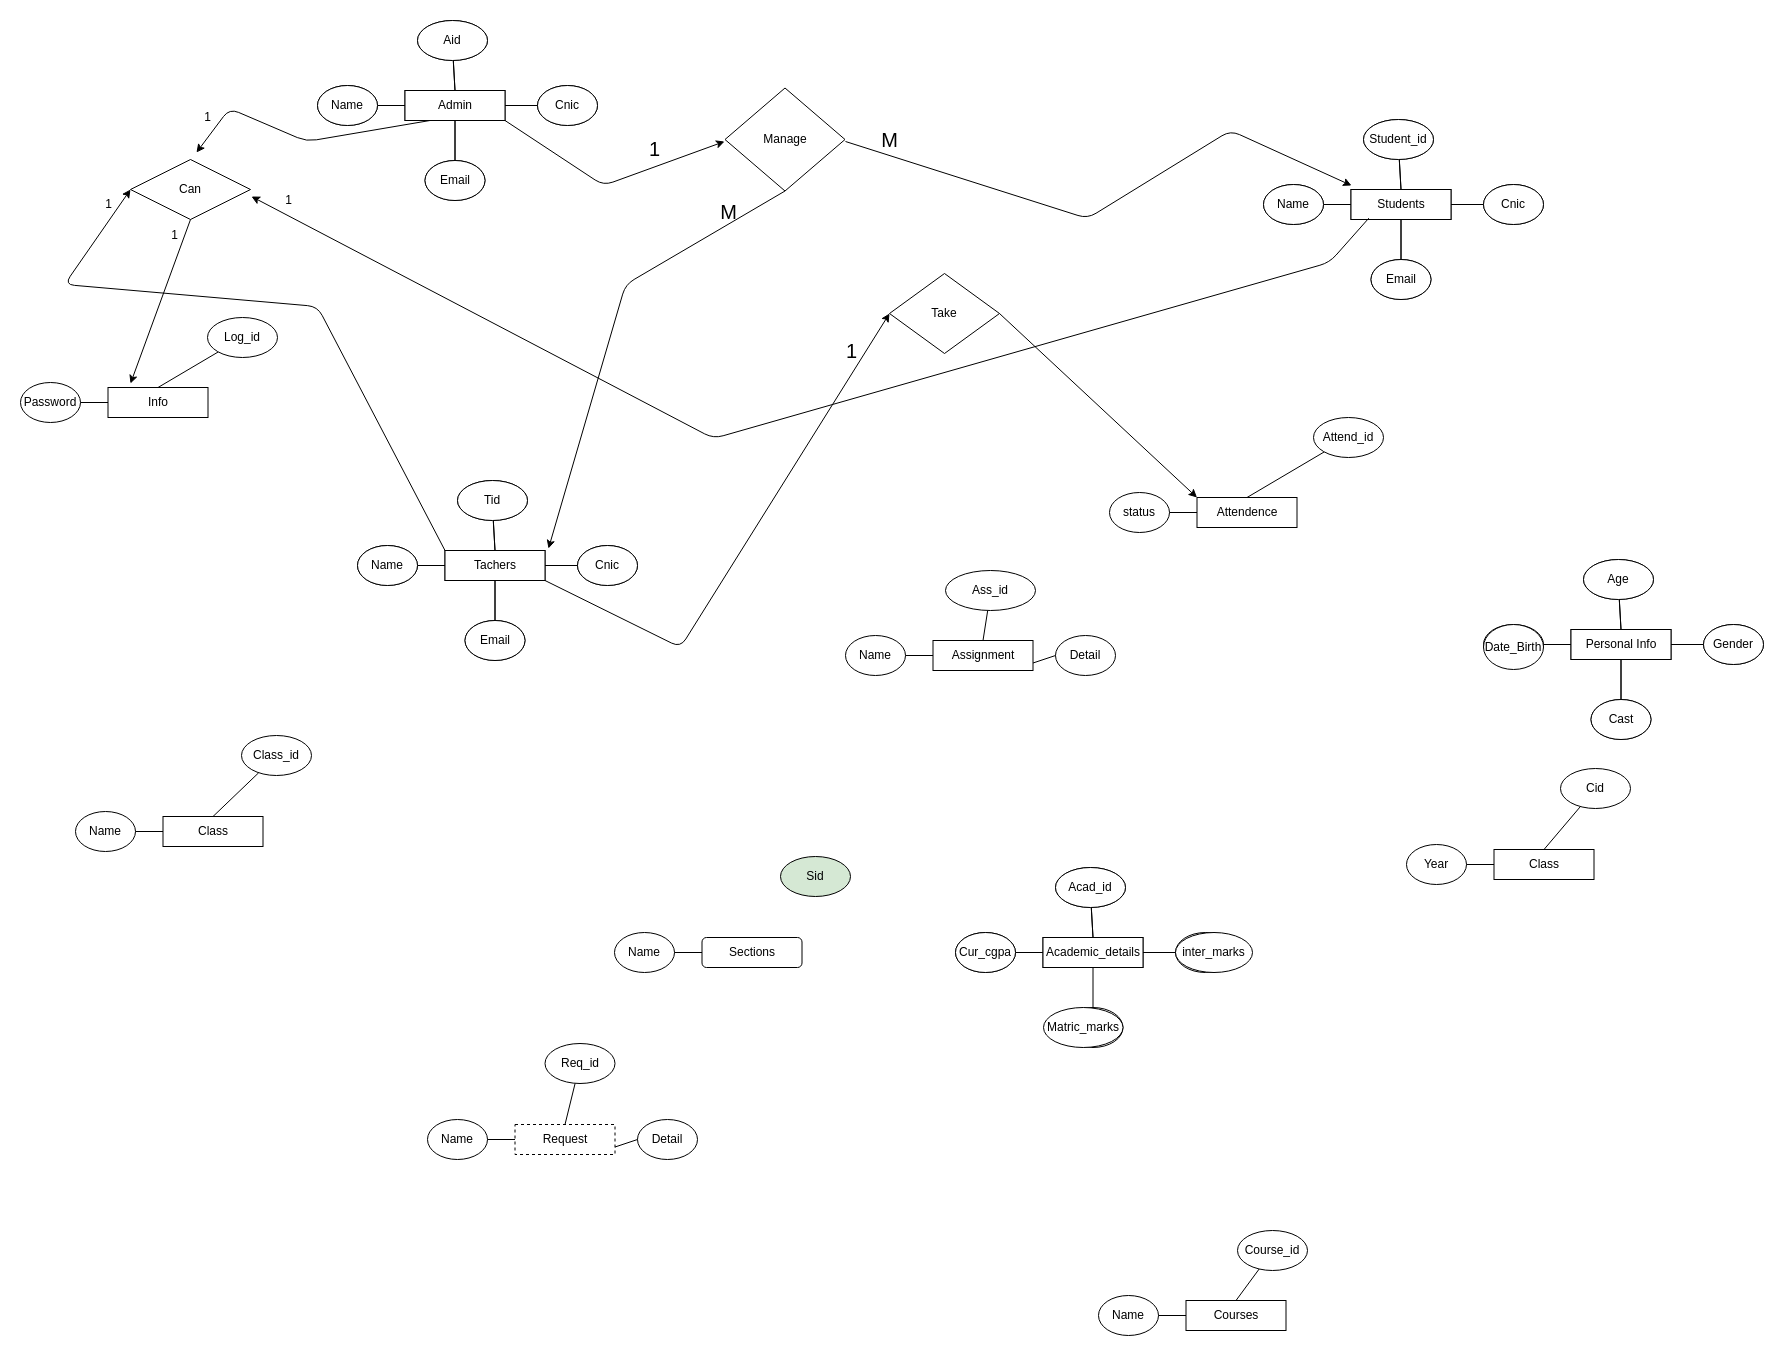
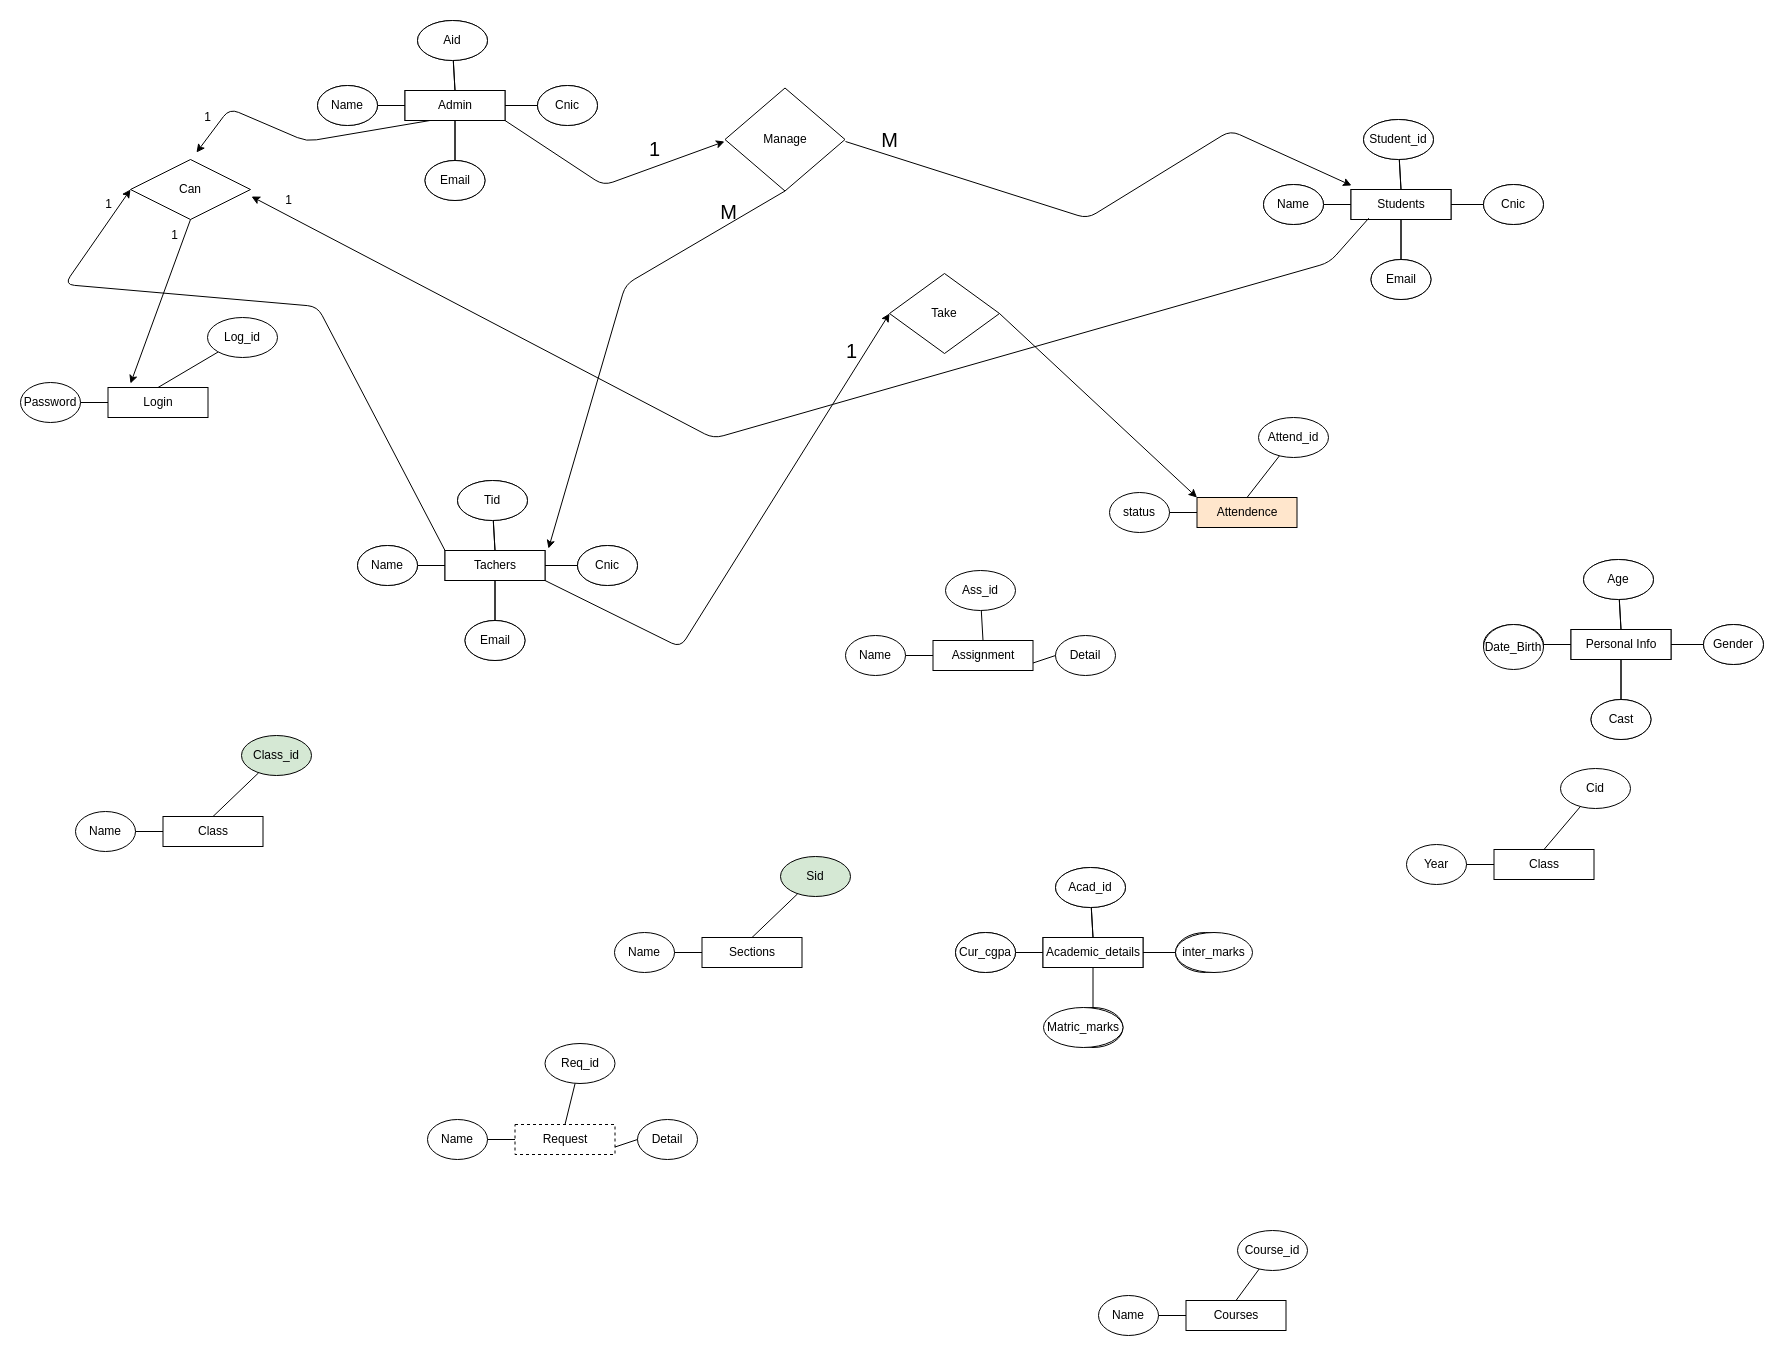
- <mxCell id="115" value="Info" style="rounded=0;whiteSpace=wrap;html=1;" vertex="1" parent="1"><mxGeometry x="107.5" y="387" width="100" height="30" as="geometry" /></mxCell>
+ <mxCell id="115" value="Login" style="rounded=0;whiteSpace=wrap;html=1;" vertex="1" parent="1"><mxGeometry x="107.5" y="387" width="100" height="30" as="geometry" /></mxCell>
- <mxCell id="58" value="Attend_id" style="ellipse;whiteSpace=wrap;html=1;" vertex="1" parent="1"><mxGeometry x="1313" y="417" width="70" height="40" as="geometry" /></mxCell>
+ <mxCell id="58" value="Attend_id" style="ellipse;whiteSpace=wrap;html=1;" vertex="1" parent="1"><mxGeometry x="1258" y="417" width="70" height="40" as="geometry" /></mxCell>
- <mxCell id="56" value="Attendence" style="rounded=0;whiteSpace=wrap;html=1;" vertex="1" parent="1"><mxGeometry x="1196.5" y="497" width="100" height="30" as="geometry" /></mxCell>
+ <mxCell id="56" value="Attendence" style="rounded=0;whiteSpace=wrap;html=1;fillColor=#ffe6cc;" vertex="1" parent="1"><mxGeometry x="1196.5" y="497" width="100" height="30" as="geometry" /></mxCell>
- <mxCell id="63" value="Ass_id" style="ellipse;whiteSpace=wrap;html=1;" vertex="1" parent="1"><mxGeometry x="945" y="570" width="90" height="40" as="geometry" /></mxCell>
+ <mxCell id="63" value="Ass_id" style="ellipse;whiteSpace=wrap;html=1;" vertex="1" parent="1"><mxGeometry x="945" y="570" width="70" height="40" as="geometry" /></mxCell>
- <mxCell id="138" value="Class_id" style="ellipse;whiteSpace=wrap;html=1;" vertex="1" parent="1"><mxGeometry x="241" y="735" width="70" height="40" as="geometry" /></mxCell>
+ <mxCell id="138" value="Class_id" style="ellipse;whiteSpace=wrap;html=1;fillColor=#d5e8d4;" vertex="1" parent="1"><mxGeometry x="241" y="735" width="70" height="40" as="geometry" /></mxCell>
+ <mxCell id="142" value="" style="endArrow=none;html=1;exitX=0.5;exitY=0;exitDx=0;exitDy=0;" edge="1" source="141" target="143" parent="1"><mxGeometry width="50" height="50" relative="1" as="geometry"><mxPoint x="744" y="937" as="sourcePoint" /><mxPoint x="779" y="907" as="targetPoint" /></mxGeometry></mxCell>
- <mxCell id="141" value="Sections" style="whiteSpace=wrap;html=1;rounded=1;" vertex="1" parent="1"><mxGeometry x="701.5" y="937" width="100" height="30" as="geometry" /></mxCell>
+ <mxCell id="141" value="Sections" style="rounded=0;whiteSpace=wrap;html=1;" vertex="1" parent="1"><mxGeometry x="701.5" y="937" width="100" height="30" as="geometry" /></mxCell>
